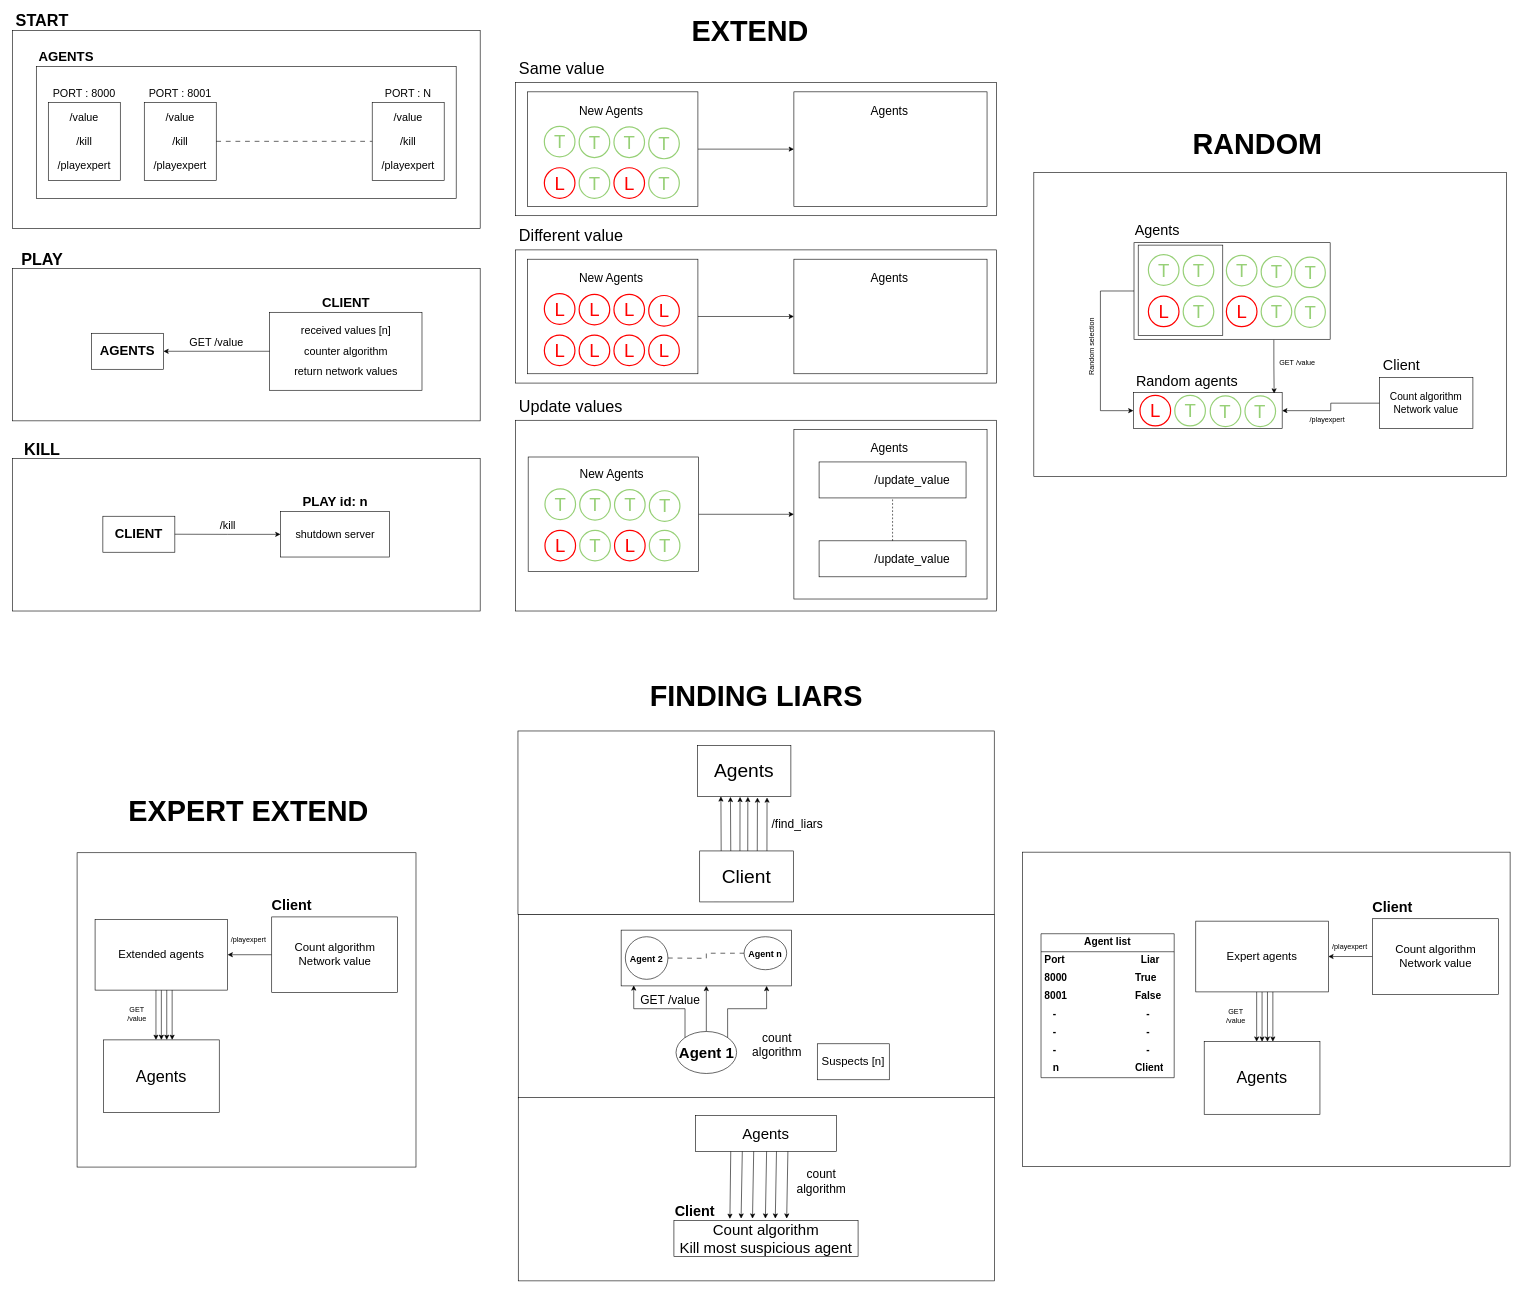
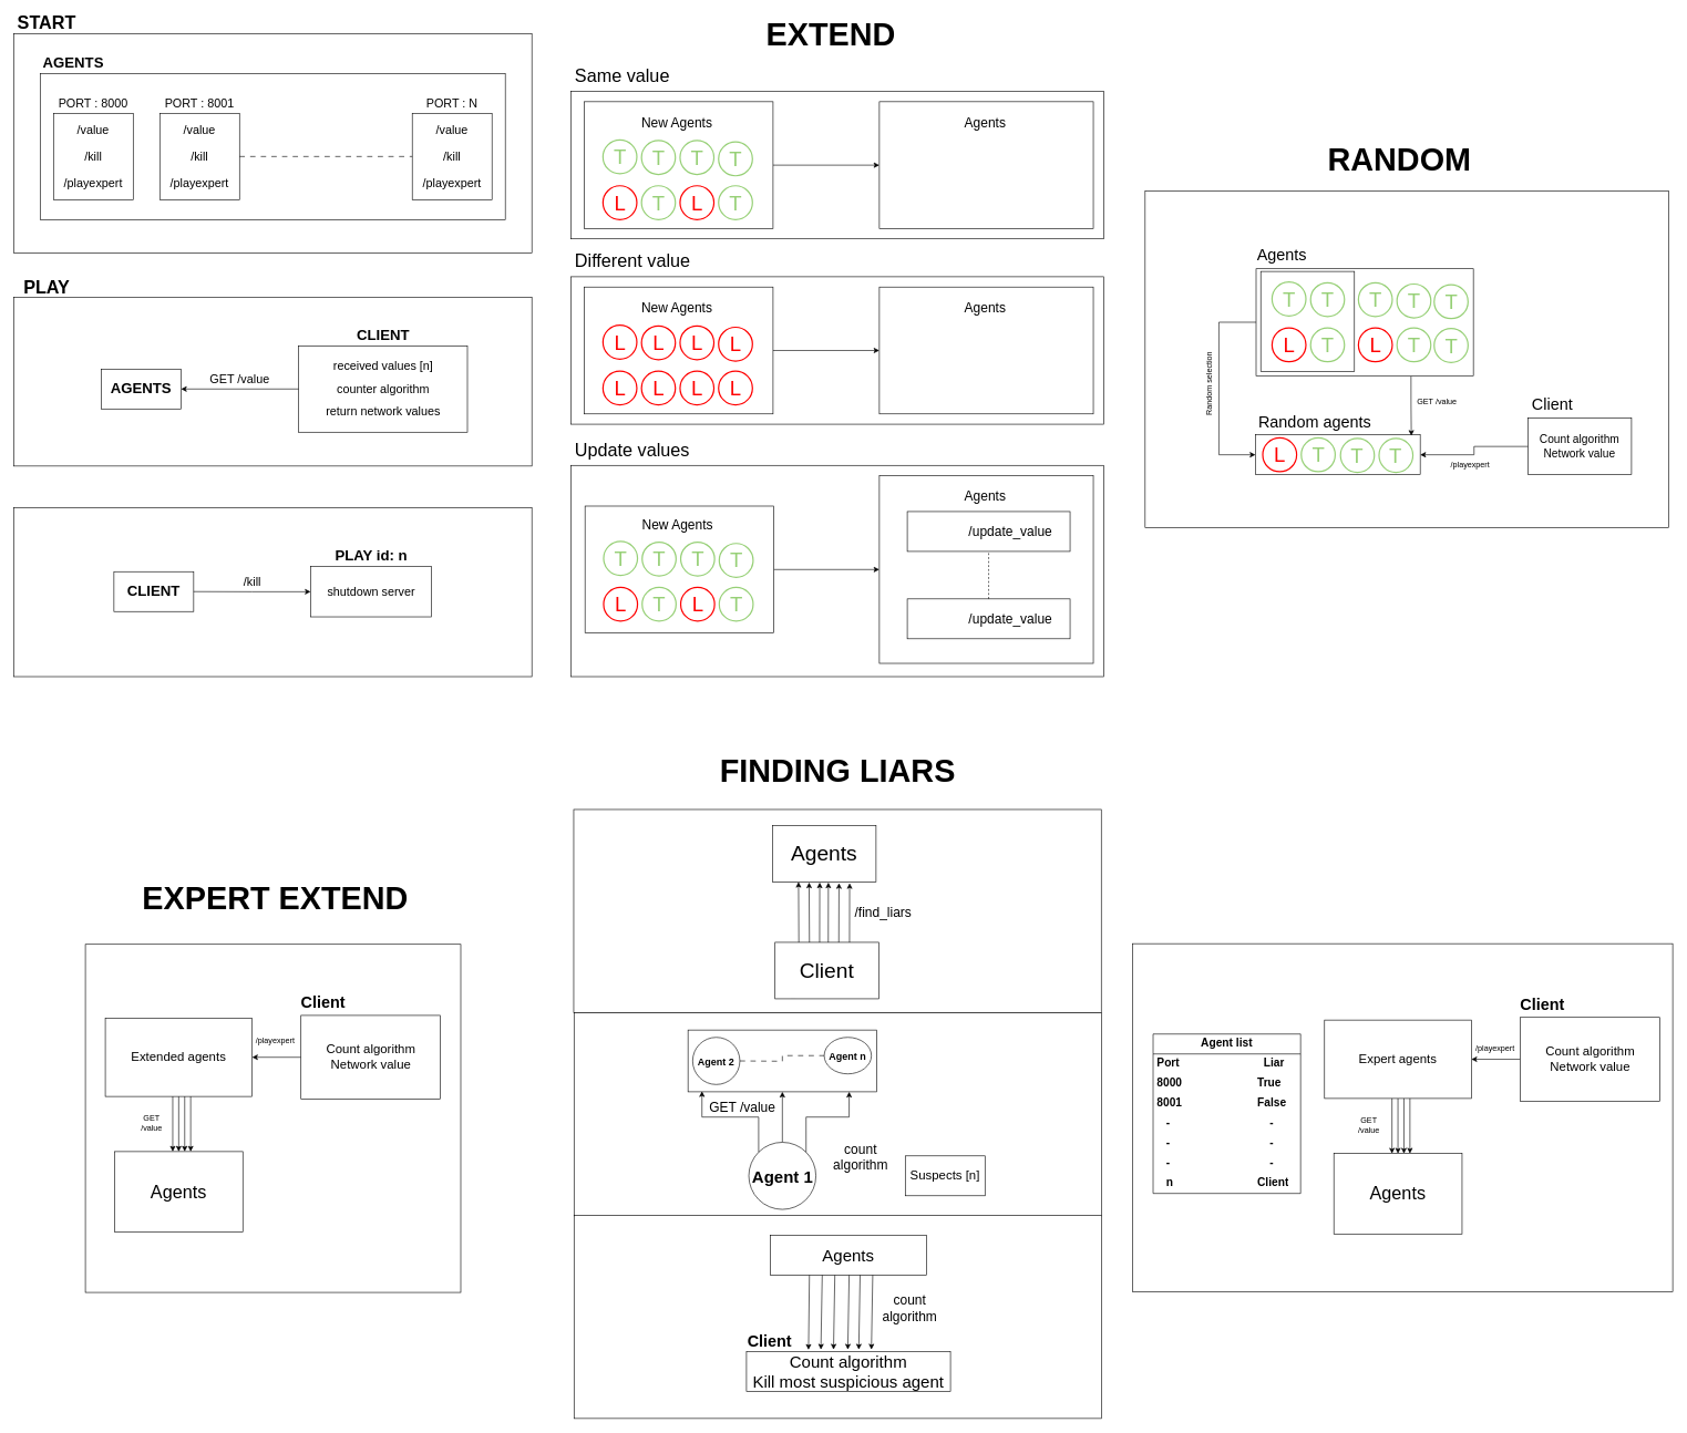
- <mxCell id="174" value="&lt;b&gt;RANDOM&lt;/b&gt;" style="text;html=1;align=left;verticalAlign=middle;whiteSpace=wrap;rounded=0;fontSize=48;" parent="1" vertex="1"><mxGeometry x="1986" y="224" width="224" height="30" as="geometry" /></mxCell>
+ <mxCell id="174" value="&lt;b&gt;RANDOM&lt;/b&gt;" style="text;html=1;align=left;verticalAlign=middle;whiteSpace=wrap;rounded=0;fontSize=48;" parent="1" vertex="1"><mxGeometry x="1996" y="224" width="224" height="30" as="geometry" /></mxCell>
- <mxCell id="42" value="&lt;font style=&quot;font-size: 27px;&quot;&gt;&lt;b&gt;KILL&lt;/b&gt;&lt;/font&gt;" style="text;html=1;align=center;verticalAlign=middle;whiteSpace=wrap;rounded=0;" parent="40" vertex="1"><mxGeometry x="20" width="60" height="30" as="geometry" /></mxCell>
- <mxCell id="254" value="&lt;b style=&quot;font-size: 25px;&quot;&gt;&lt;font style=&quot;font-size: 25px;&quot;&gt;Agent 1&lt;/font&gt;&lt;/b&gt;" style="ellipse;whiteSpace=wrap;html=1;aspect=fixed;fontSize=25;" parent="252" vertex="1"><mxGeometry x="91.5" y="169" width="101" height="70" as="geometry" /></mxCell>
+ <mxCell id="254" value="&lt;b style=&quot;font-size: 25px;&quot;&gt;&lt;font style=&quot;font-size: 25px;&quot;&gt;Agent 1&lt;/font&gt;&lt;/b&gt;" style="ellipse;whiteSpace=wrap;html=1;aspect=fixed;fontSize=25;" parent="252" vertex="1"><mxGeometry x="91.5" y="169" width="101" height="101" as="geometry" /></mxCell>
